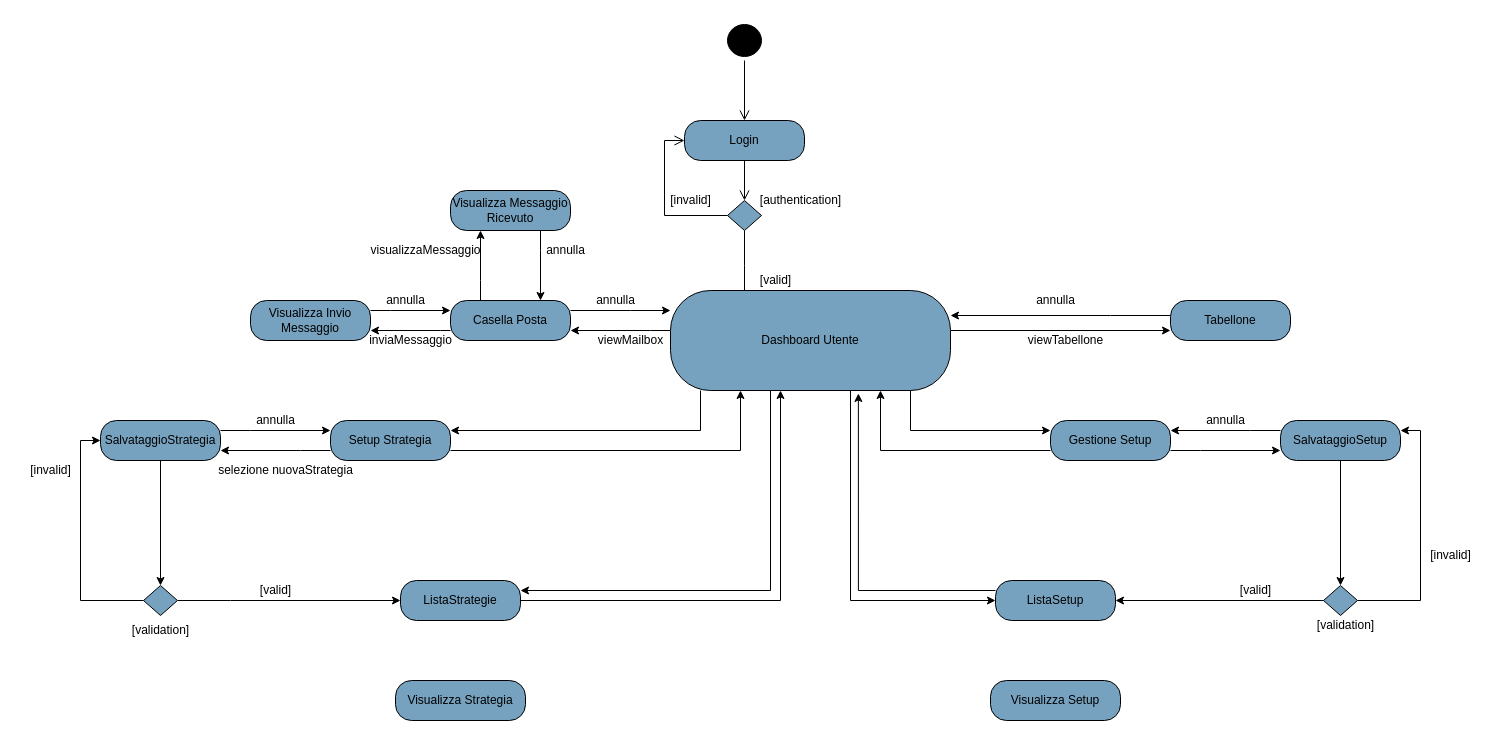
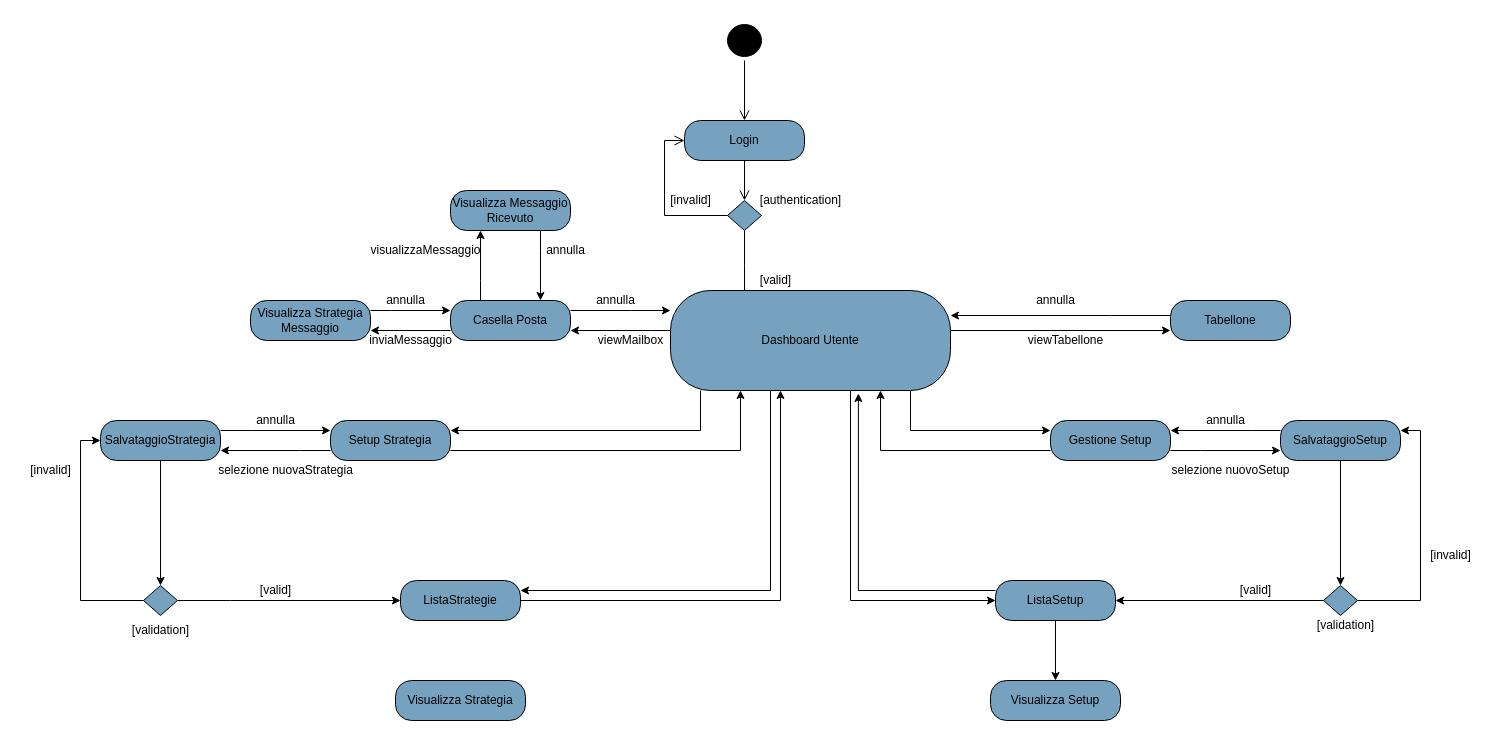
- <mxCell id="41" value="Visualizza Invio Messaggio" style="rounded=1;whiteSpace=wrap;html=1;arcSize=40;fontColor=#000000;fillColor=#76A2BF;" parent="1" vertex="1"><mxGeometry x="250" y="300" width="120" height="40" as="geometry" /></mxCell>
+ <mxCell id="41" value="Visualizza Strategia Messaggio" style="rounded=1;whiteSpace=wrap;html=1;arcSize=40;fontColor=#000000;fillColor=#76A2BF;" parent="1" vertex="1"><mxGeometry x="250" y="300" width="120" height="40" as="geometry" /></mxCell>
+ <mxCell id="68" value="selezione nuovoSetup" style="text;html=1;align=center;verticalAlign=middle;resizable=0;points=[];autosize=1;" parent="1" vertex="1"><mxGeometry x="1165" y="460" width="130" height="20" as="geometry" /></mxCell>
+ <mxCell id="32" style="edgeStyle=orthogonalEdgeStyle;rounded=0;orthogonalLoop=1;jettySize=auto;html=1;" edge="1" parent="1" source="33" target="71"><mxGeometry relative="1" as="geometry" /></mxCell>
